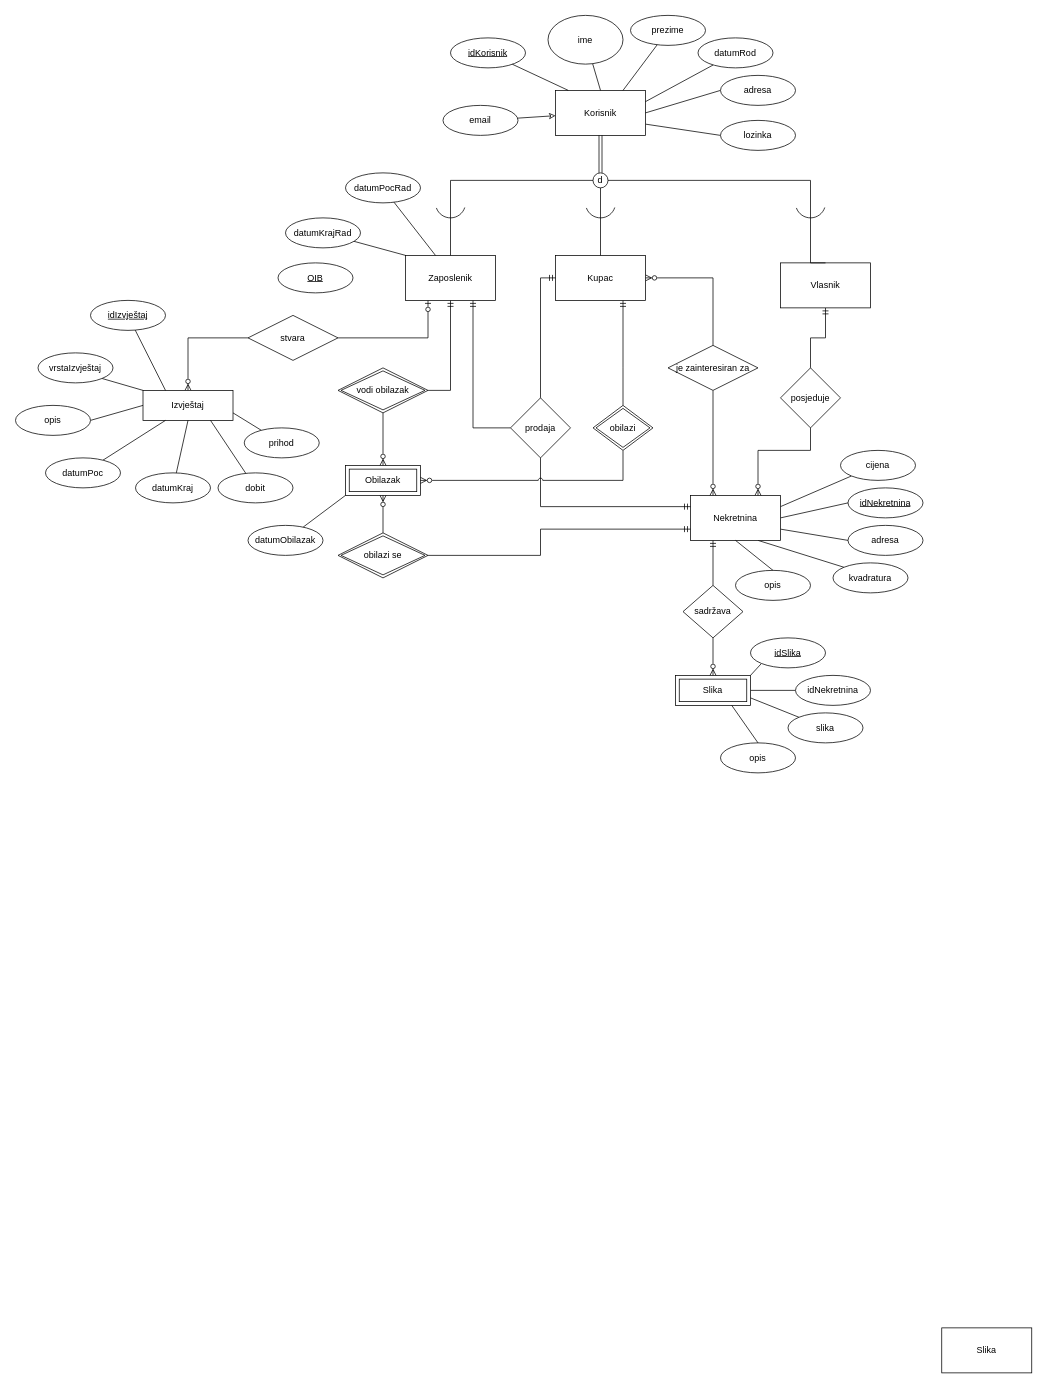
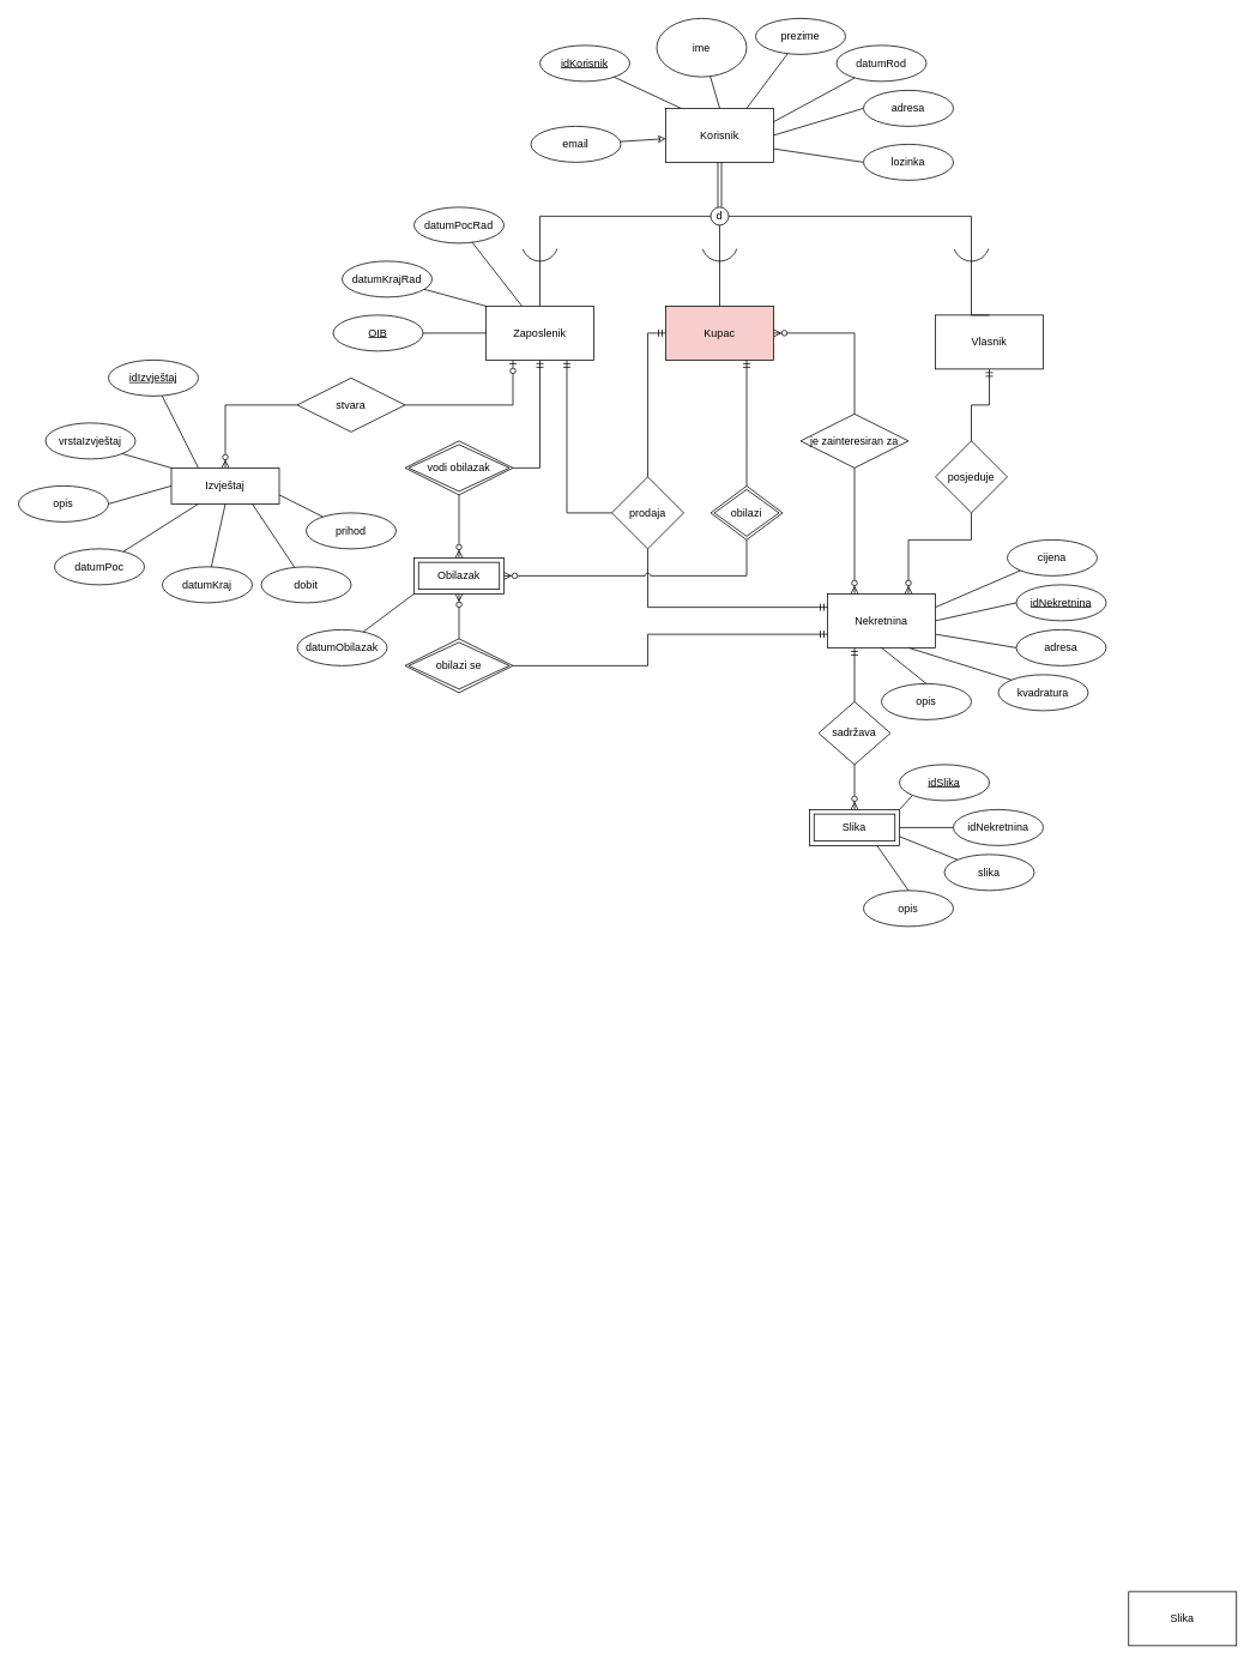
+ <mxCell id="72" style="rounded=0;orthogonalLoop=1;jettySize=auto;html=1;endArrow=none;endFill=0;strokeColor=default;align=center;verticalAlign=middle;fontFamily=Helvetica;fontSize=11;fontColor=default;labelBackgroundColor=default;entryX=0;entryY=0.5;entryDx=0;entryDy=0;" edge="1" parent="1" source="57" target="7"><mxGeometry relative="1" as="geometry"><mxPoint x="540" y="350" as="targetPoint" /></mxGeometry></mxCell>
- <mxCell id="10" value="Kupac" style="rounded=0;whiteSpace=wrap;html=1;" vertex="1" parent="1"><mxGeometry x="740" y="340" width="120" height="60" as="geometry" /></mxCell>
+ <mxCell id="10" value="Kupac" style="rounded=0;whiteSpace=wrap;html=1;fillColor=#f8cecc;" vertex="1" parent="1"><mxGeometry x="740" y="340" width="120" height="60" as="geometry" /></mxCell>
- <mxCell id="86" value="prihod" style="ellipse;whiteSpace=wrap;html=1;align=center;" vertex="1" parent="1"><mxGeometry x="325" y="570" width="100" height="40" as="geometry" /></mxCell>
+ <mxCell id="86" value="prihod" style="ellipse;whiteSpace=wrap;html=1;align=center;" vertex="1" parent="1"><mxGeometry x="340" y="570" width="100" height="40" as="geometry" /></mxCell>
